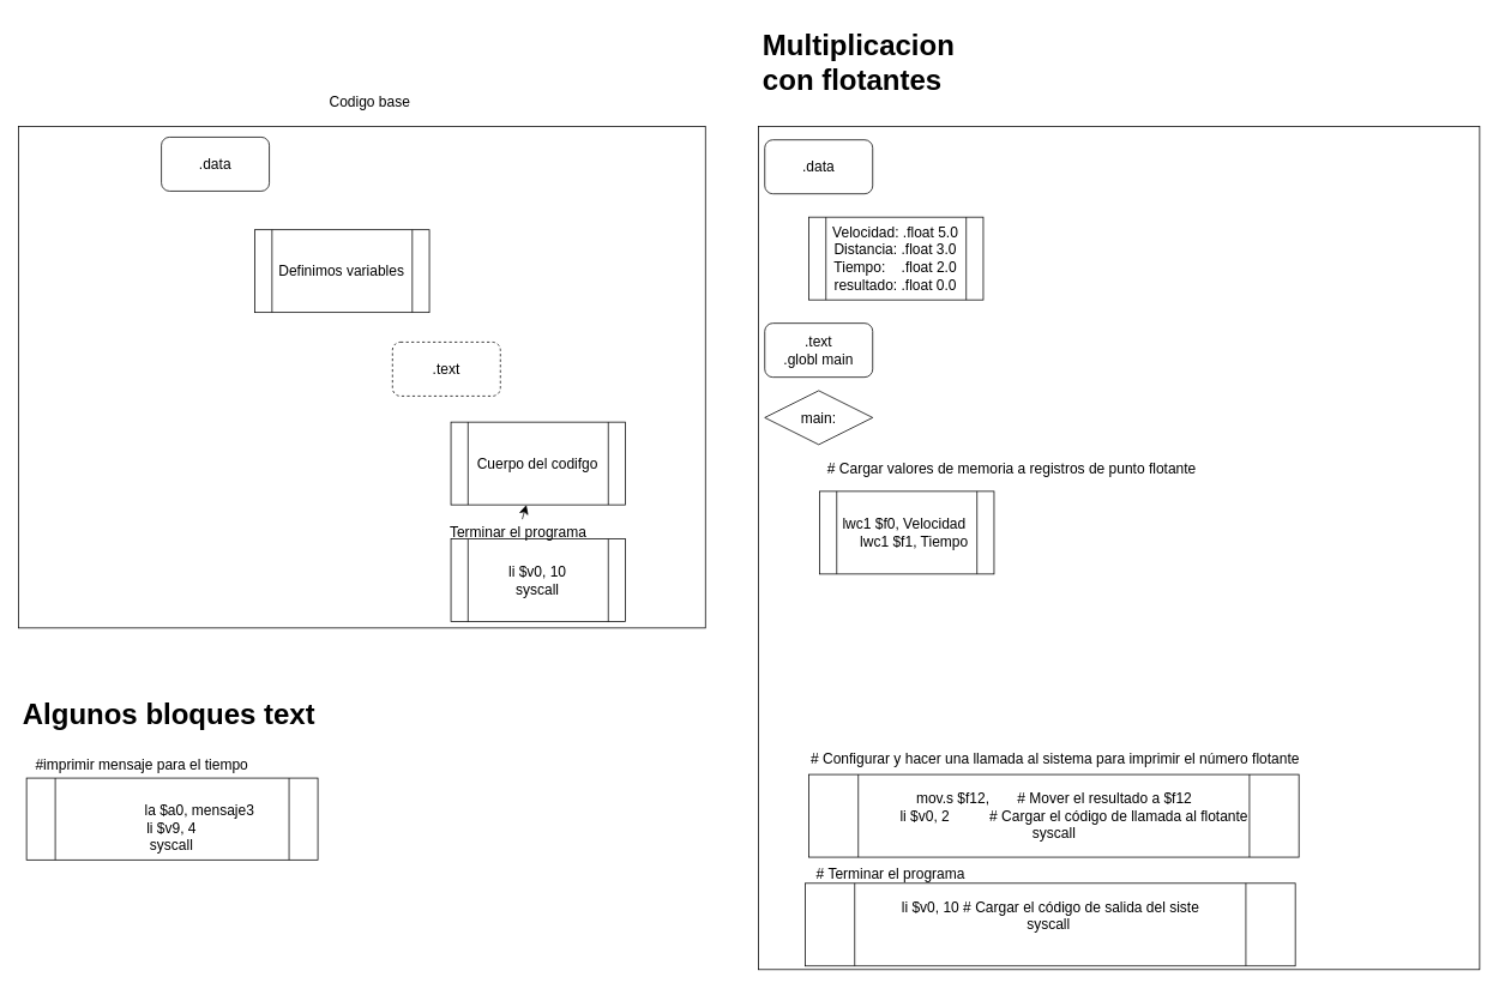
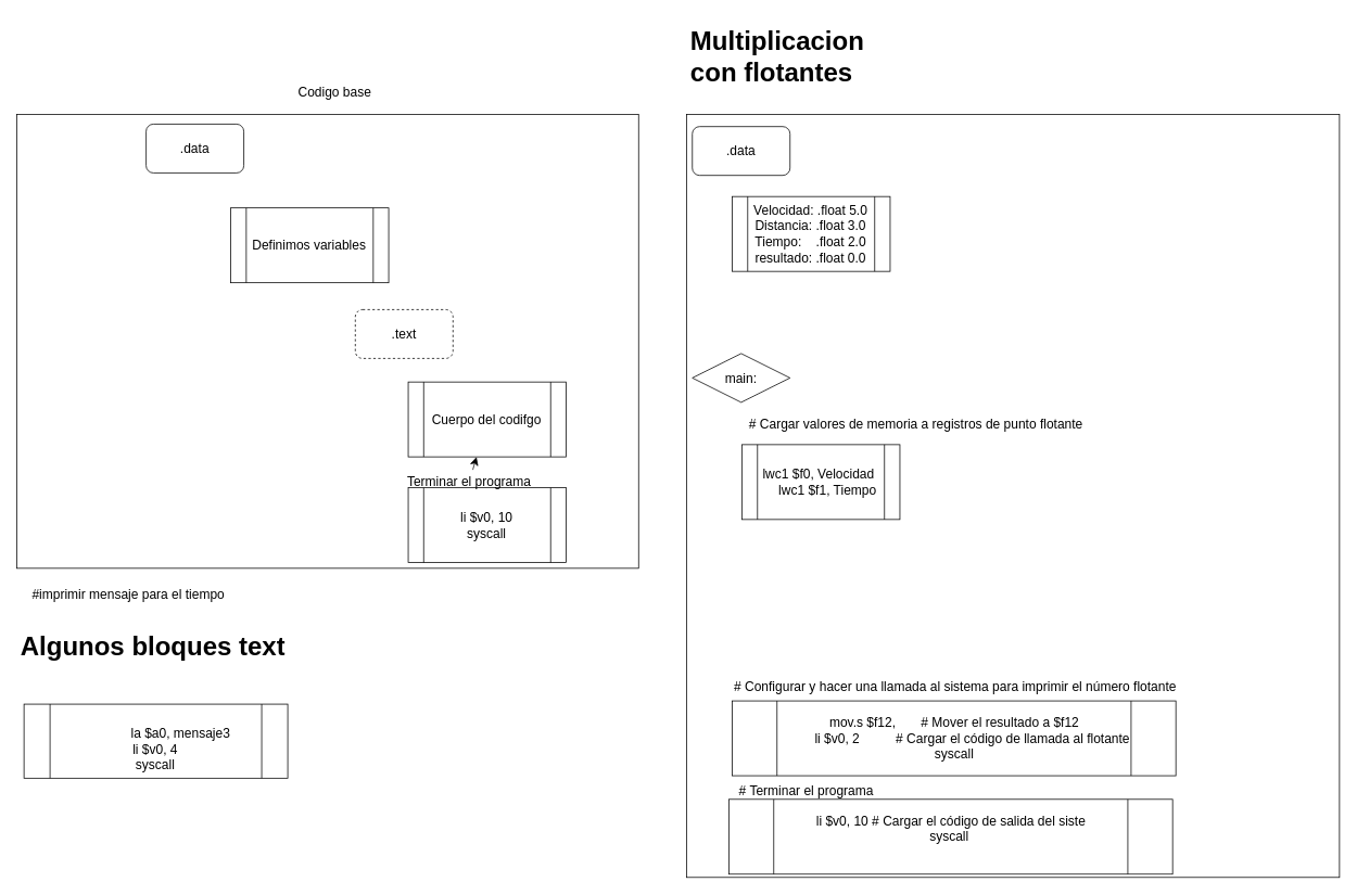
- <mxCell id="14" value=".text&lt;br style=&quot;border-color: var(--border-color);&quot;&gt;.globl main" style="rounded=1;whiteSpace=wrap;html=1;fontSize=16;" vertex="1" parent="1"><mxGeometry x="850" y="359" width="120" height="60" as="geometry" /></mxCell>
- <mxCell id="26" value="#imprimir mensaje para el tiempo" style="text;html=1;align=center;verticalAlign=middle;resizable=0;points=[];autosize=1;strokeColor=none;fillColor=none;fontSize=16;" vertex="1" parent="1"><mxGeometry x="29" y="834" width="255" height="31" as="geometry" /></mxCell>
+ <mxCell id="26" value="#imprimir mensaje para el tiempo" style="text;html=1;align=center;verticalAlign=middle;resizable=0;points=[];autosize=1;strokeColor=none;fillColor=none;fontSize=16;" vertex="1" parent="1"><mxGeometry x="29" y="714" width="255" height="31" as="geometry" /></mxCell>
- <mxCell id="25" value="&lt;div&gt;&lt;br&gt;&lt;/div&gt;&lt;div&gt;&amp;nbsp; &amp;nbsp; &amp;nbsp; &amp;nbsp; &amp;nbsp; &amp;nbsp; &amp;nbsp; la $a0, mensaje3&lt;/div&gt;&lt;div&gt;&lt;span style=&quot;background-color: initial;&quot;&gt;li $v9, 4&lt;/span&gt;&lt;/div&gt;&lt;div&gt;syscall&lt;/div&gt;" style="shape=process;whiteSpace=wrap;html=1;backgroundOutline=1;fontSize=16;" vertex="1" parent="1"><mxGeometry x="29" y="865" width="324" height="91" as="geometry" /></mxCell>
+ <mxCell id="25" value="&lt;div&gt;&lt;br&gt;&lt;/div&gt;&lt;div&gt;&amp;nbsp; &amp;nbsp; &amp;nbsp; &amp;nbsp; &amp;nbsp; &amp;nbsp; &amp;nbsp; la $a0, mensaje3&lt;/div&gt;&lt;div&gt;&lt;span style=&quot;background-color: initial;&quot;&gt;li $v0, 4&lt;/span&gt;&lt;/div&gt;&lt;div&gt;syscall&lt;/div&gt;" style="shape=process;whiteSpace=wrap;html=1;backgroundOutline=1;fontSize=16;" vertex="1" parent="1"><mxGeometry x="29" y="865" width="324" height="91" as="geometry" /></mxCell>
